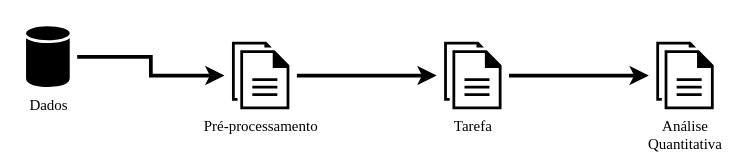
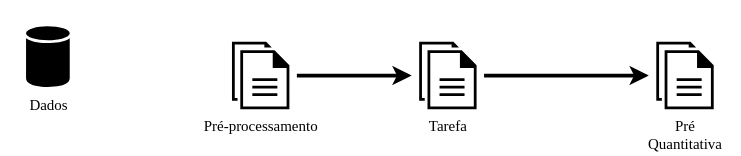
- <mxCell id="2" style="edgeStyle=orthogonalEdgeStyle;rounded=0;orthogonalLoop=1;jettySize=auto;html=1;strokeWidth=3;shadow=0;spacingTop=0;targetPerimeterSpacing=6;sourcePerimeterSpacing=6;" parent="1" source="3" target="5" edge="1"><mxGeometry relative="1" as="geometry" /></mxCell>
- <mxCell id="7" value="Tarefa" style="pointerEvents=1;shadow=0;dashed=0;html=1;strokeColor=none;fillColor=#000000;labelPosition=center;verticalLabelPosition=bottom;verticalAlign=top;outlineConnect=0;align=center;shape=mxgraph.office.concepts.documents;fontFamily=Trebuchet MS;strokeWidth=3;spacingTop=0;" parent="1" vertex="1"><mxGeometry x="355" y="33" width="46" height="54" as="geometry" /></mxCell>
+ <mxCell id="7" value="Tarefa" style="pointerEvents=1;shadow=0;dashed=0;html=1;strokeColor=none;fillColor=#000000;labelPosition=center;verticalLabelPosition=bottom;verticalAlign=top;outlineConnect=0;align=center;shape=mxgraph.office.concepts.documents;fontFamily=Trebuchet MS;strokeWidth=3;spacingTop=0;" parent="1" vertex="1"><mxGeometry x="335" y="33" width="46" height="54" as="geometry" /></mxCell>
- <mxCell id="8" value="Análise &lt;br&gt;Quantitativa" style="pointerEvents=1;shadow=0;dashed=0;html=1;strokeColor=none;fillColor=#000000;labelPosition=center;verticalLabelPosition=bottom;verticalAlign=top;outlineConnect=0;align=center;shape=mxgraph.office.concepts.documents;fontFamily=Trebuchet MS;strokeWidth=3;spacingTop=0;" parent="1" vertex="1"><mxGeometry x="525" y="33" width="46" height="54" as="geometry" /></mxCell>
+ <mxCell id="8" value="Pré &lt;br&gt;Quantitativa" style="pointerEvents=1;shadow=0;dashed=0;html=1;strokeColor=none;fillColor=#000000;labelPosition=center;verticalLabelPosition=bottom;verticalAlign=top;outlineConnect=0;align=center;shape=mxgraph.office.concepts.documents;fontFamily=Trebuchet MS;strokeWidth=3;spacingTop=0;" parent="1" vertex="1"><mxGeometry x="525" y="33" width="46" height="54" as="geometry" /></mxCell>
